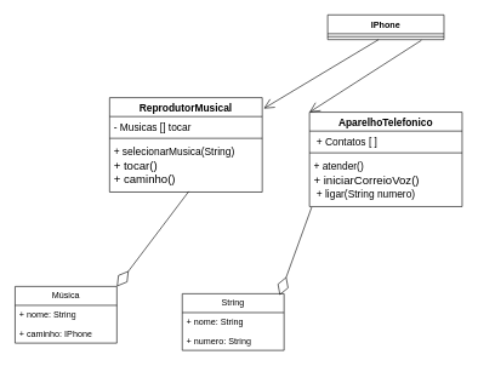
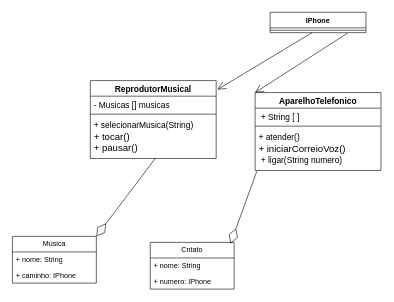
- <mxCell id="3" value="&lt;font style=&quot;font-size: 14px;&quot;&gt;- Musicas [] tocar&lt;/font&gt;" style="text;strokeColor=none;fillColor=none;align=left;verticalAlign=top;spacingLeft=4;spacingRight=4;overflow=hidden;rotatable=0;points=[[0,0.5],[1,0.5]];portConstraint=eastwest;whiteSpace=wrap;html=1;" vertex="1" parent="2"><mxGeometry y="26" width="210" height="26" as="geometry" /></mxCell>
+ <mxCell id="3" value="&lt;font style=&quot;font-size: 14px;&quot;&gt;- Musicas [] musicas&lt;/font&gt;" style="text;strokeColor=none;fillColor=none;align=left;verticalAlign=top;spacingLeft=4;spacingRight=4;overflow=hidden;rotatable=0;points=[[0,0.5],[1,0.5]];portConstraint=eastwest;whiteSpace=wrap;html=1;" vertex="1" parent="2"><mxGeometry y="26" width="210" height="26" as="geometry" /></mxCell>
- <mxCell id="14" value="&lt;font style=&quot;font-size: 14px;&quot;&gt;&amp;nbsp;+ Contatos [ ]&lt;/font&gt;" style="text;strokeColor=none;fillColor=none;align=left;verticalAlign=top;spacingLeft=4;spacingRight=4;overflow=hidden;rotatable=0;points=[[0,0.5],[1,0.5]];portConstraint=eastwest;whiteSpace=wrap;html=1;" vertex="1" parent="13"><mxGeometry y="26" width="210" height="26" as="geometry" /></mxCell>
+ <mxCell id="14" value="&lt;font style=&quot;font-size: 14px;&quot;&gt;&amp;nbsp;+ String [ ]&lt;/font&gt;" style="text;strokeColor=none;fillColor=none;align=left;verticalAlign=top;spacingLeft=4;spacingRight=4;overflow=hidden;rotatable=0;points=[[0,0.5],[1,0.5]];portConstraint=eastwest;whiteSpace=wrap;html=1;" vertex="1" parent="13"><mxGeometry y="26" width="210" height="26" as="geometry" /></mxCell>
- <mxCell id="5" value="&lt;font style=&quot;font-size: 14px;&quot;&gt;+ &lt;span class=&quot;hljs-built_in&quot;&gt;selecionarMusica&lt;/span&gt;(String)&lt;/font&gt;&lt;div&gt;&lt;font size=&quot;3&quot;&gt;+ &lt;span class=&quot;hljs-built_in&quot;&gt;tocar&lt;/span&gt;()&lt;br&gt;&lt;/font&gt;&lt;/div&gt;&lt;div&gt;&lt;font size=&quot;3&quot;&gt;+ &lt;span class=&quot;hljs-built_in&quot;&gt;caminho&lt;/span&gt;()&lt;/font&gt;&lt;br&gt;&lt;/div&gt;" style="text;strokeColor=none;fillColor=none;align=left;verticalAlign=top;spacingLeft=4;spacingRight=4;overflow=hidden;rotatable=0;points=[[0,0.5],[1,0.5]];portConstraint=eastwest;whiteSpace=wrap;html=1;" vertex="1" parent="2"><mxGeometry y="60" width="210" height="70" as="geometry" /></mxCell>
+ <mxCell id="5" value="&lt;font style=&quot;font-size: 14px;&quot;&gt;+ &lt;span class=&quot;hljs-built_in&quot;&gt;selecionarMusica&lt;/span&gt;(String)&lt;/font&gt;&lt;div&gt;&lt;font size=&quot;3&quot;&gt;+ &lt;span class=&quot;hljs-built_in&quot;&gt;tocar&lt;/span&gt;()&lt;br&gt;&lt;/font&gt;&lt;/div&gt;&lt;div&gt;&lt;font size=&quot;3&quot;&gt;+ &lt;span class=&quot;hljs-built_in&quot;&gt;pausar&lt;/span&gt;()&lt;/font&gt;&lt;br&gt;&lt;/div&gt;" style="text;strokeColor=none;fillColor=none;align=left;verticalAlign=top;spacingLeft=4;spacingRight=4;overflow=hidden;rotatable=0;points=[[0,0.5],[1,0.5]];portConstraint=eastwest;whiteSpace=wrap;html=1;" vertex="1" parent="2"><mxGeometry y="60" width="210" height="70" as="geometry" /></mxCell>
- <mxCell id="17" value="String" style="swimlane;fontStyle=0;childLayout=stackLayout;horizontal=1;startSize=26;fillColor=none;horizontalStack=0;resizeParent=1;resizeParentMax=0;resizeLast=0;collapsible=1;marginBottom=0;whiteSpace=wrap;html=1;" vertex="1" parent="1"><mxGeometry x="250" y="404" width="140" height="78" as="geometry" /></mxCell>
+ <mxCell id="17" value="Cntato" style="swimlane;fontStyle=0;childLayout=stackLayout;horizontal=1;startSize=26;fillColor=none;horizontalStack=0;resizeParent=1;resizeParentMax=0;resizeLast=0;collapsible=1;marginBottom=0;whiteSpace=wrap;html=1;" vertex="1" parent="1"><mxGeometry x="250" y="404" width="140" height="78" as="geometry" /></mxCell>
- <mxCell id="19" value="+ numero: String" style="text;strokeColor=none;fillColor=none;align=left;verticalAlign=top;spacingLeft=4;spacingRight=4;overflow=hidden;rotatable=0;points=[[0,0.5],[1,0.5]];portConstraint=eastwest;whiteSpace=wrap;html=1;" vertex="1" parent="17"><mxGeometry y="52" width="140" height="26" as="geometry" /></mxCell>
+ <mxCell id="19" value="+ numero: IPhone" style="text;strokeColor=none;fillColor=none;align=left;verticalAlign=top;spacingLeft=4;spacingRight=4;overflow=hidden;rotatable=0;points=[[0,0.5],[1,0.5]];portConstraint=eastwest;whiteSpace=wrap;html=1;" vertex="1" parent="17"><mxGeometry y="52" width="140" height="26" as="geometry" /></mxCell>
